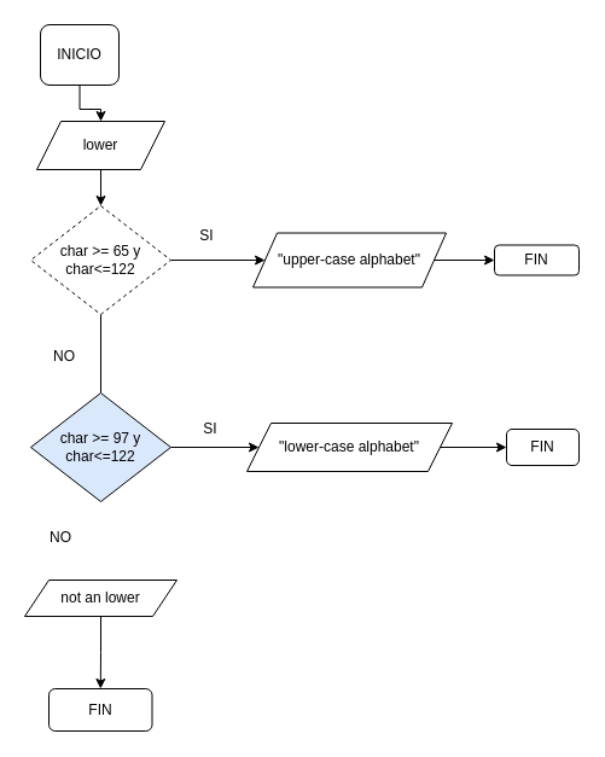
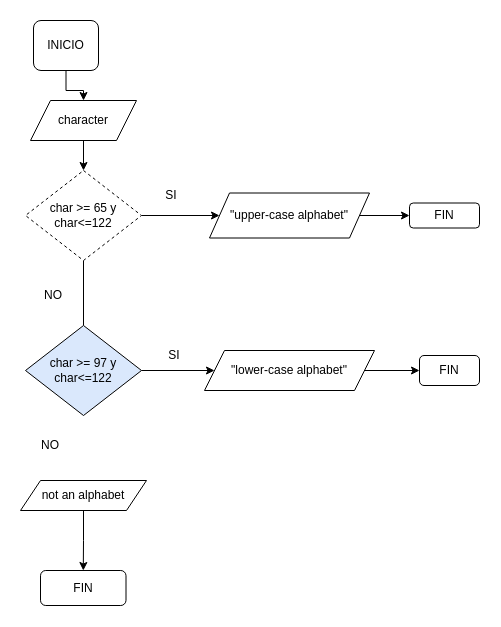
- <mxCell id="5" value="lower" style="shape=parallelogram;perimeter=parallelogramPerimeter;whiteSpace=wrap;html=1;fixedSize=1;" parent="1" vertex="1"><mxGeometry x="30" y="100" width="106" height="40" as="geometry" /></mxCell>
+ <mxCell id="5" value="character" style="shape=parallelogram;perimeter=parallelogramPerimeter;whiteSpace=wrap;html=1;fixedSize=1;" parent="1" vertex="1"><mxGeometry x="30" y="100" width="106" height="40" as="geometry" /></mxCell>
- <mxCell id="19" value="not an lower" style="shape=parallelogram;perimeter=parallelogramPerimeter;whiteSpace=wrap;html=1;fixedSize=1;" parent="1" vertex="1"><mxGeometry x="20" y="480" width="126" height="30" as="geometry" /></mxCell>
+ <mxCell id="19" value="not an alphabet" style="shape=parallelogram;perimeter=parallelogramPerimeter;whiteSpace=wrap;html=1;fixedSize=1;" parent="1" vertex="1"><mxGeometry x="20" y="480" width="126" height="30" as="geometry" /></mxCell>
